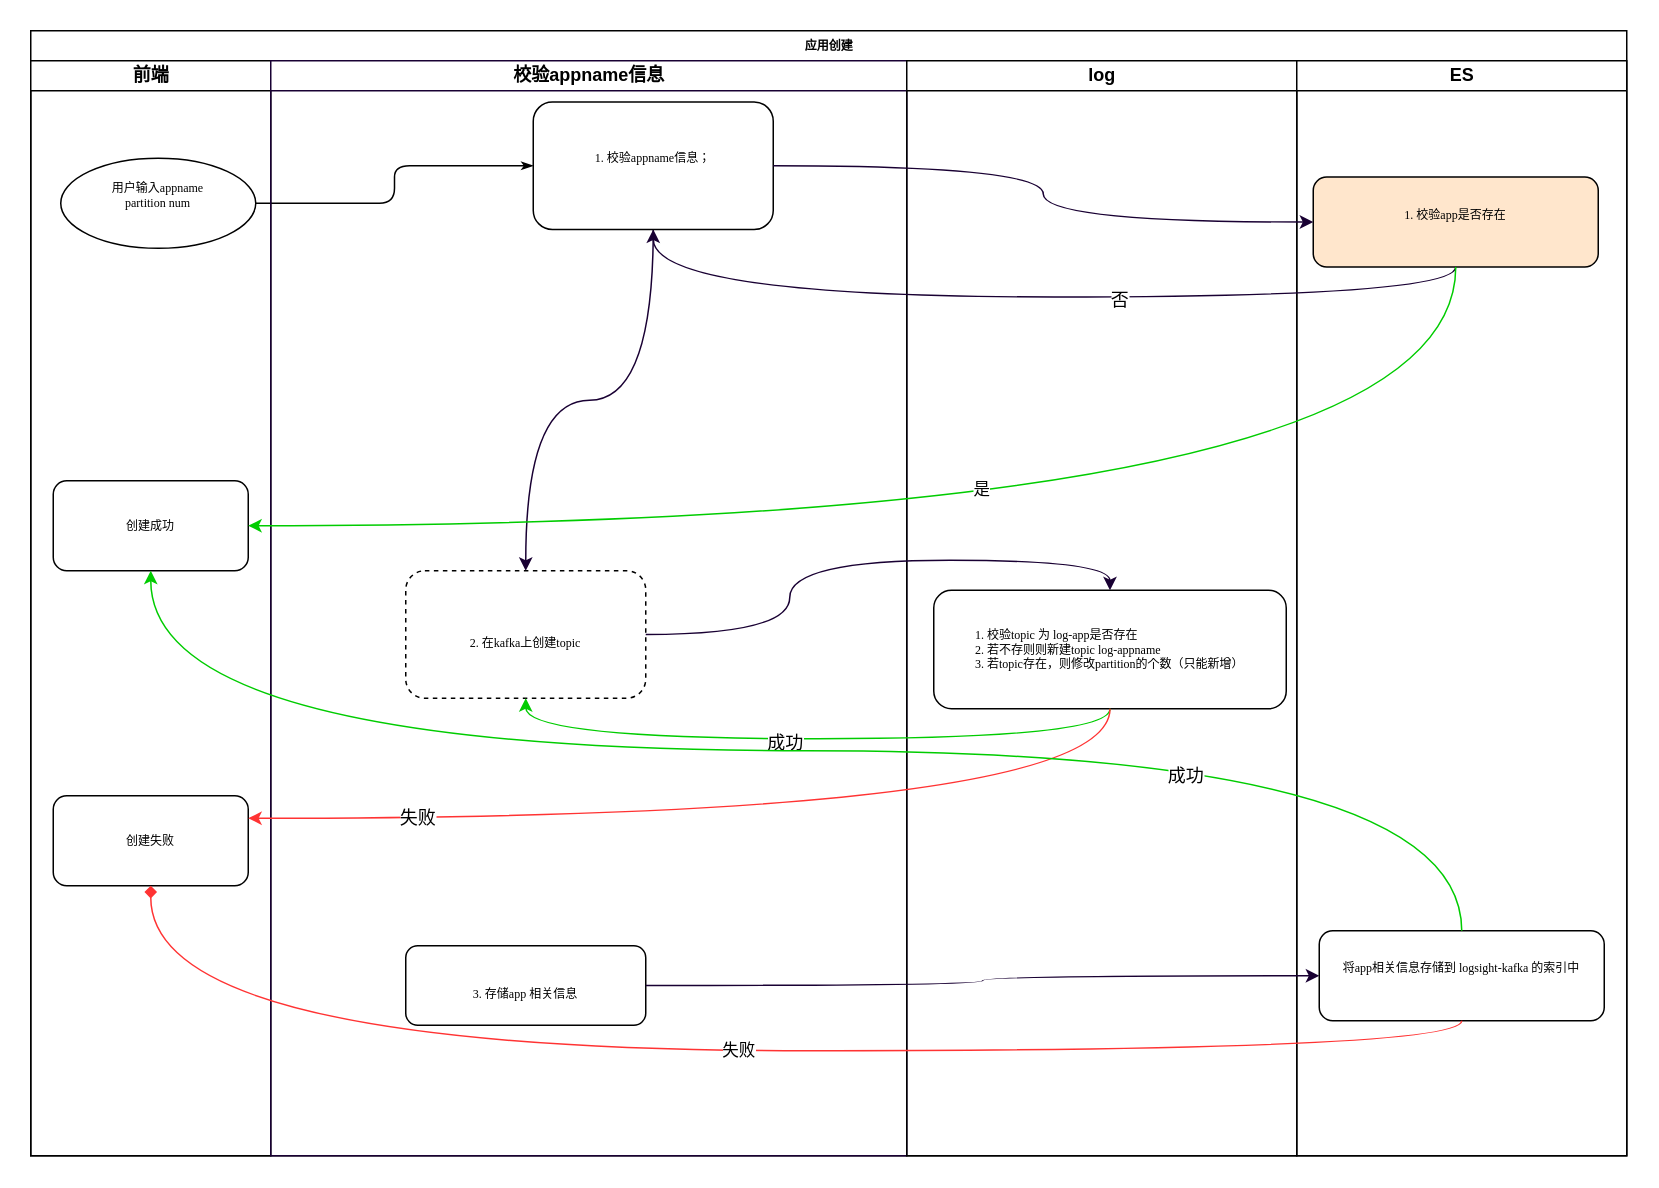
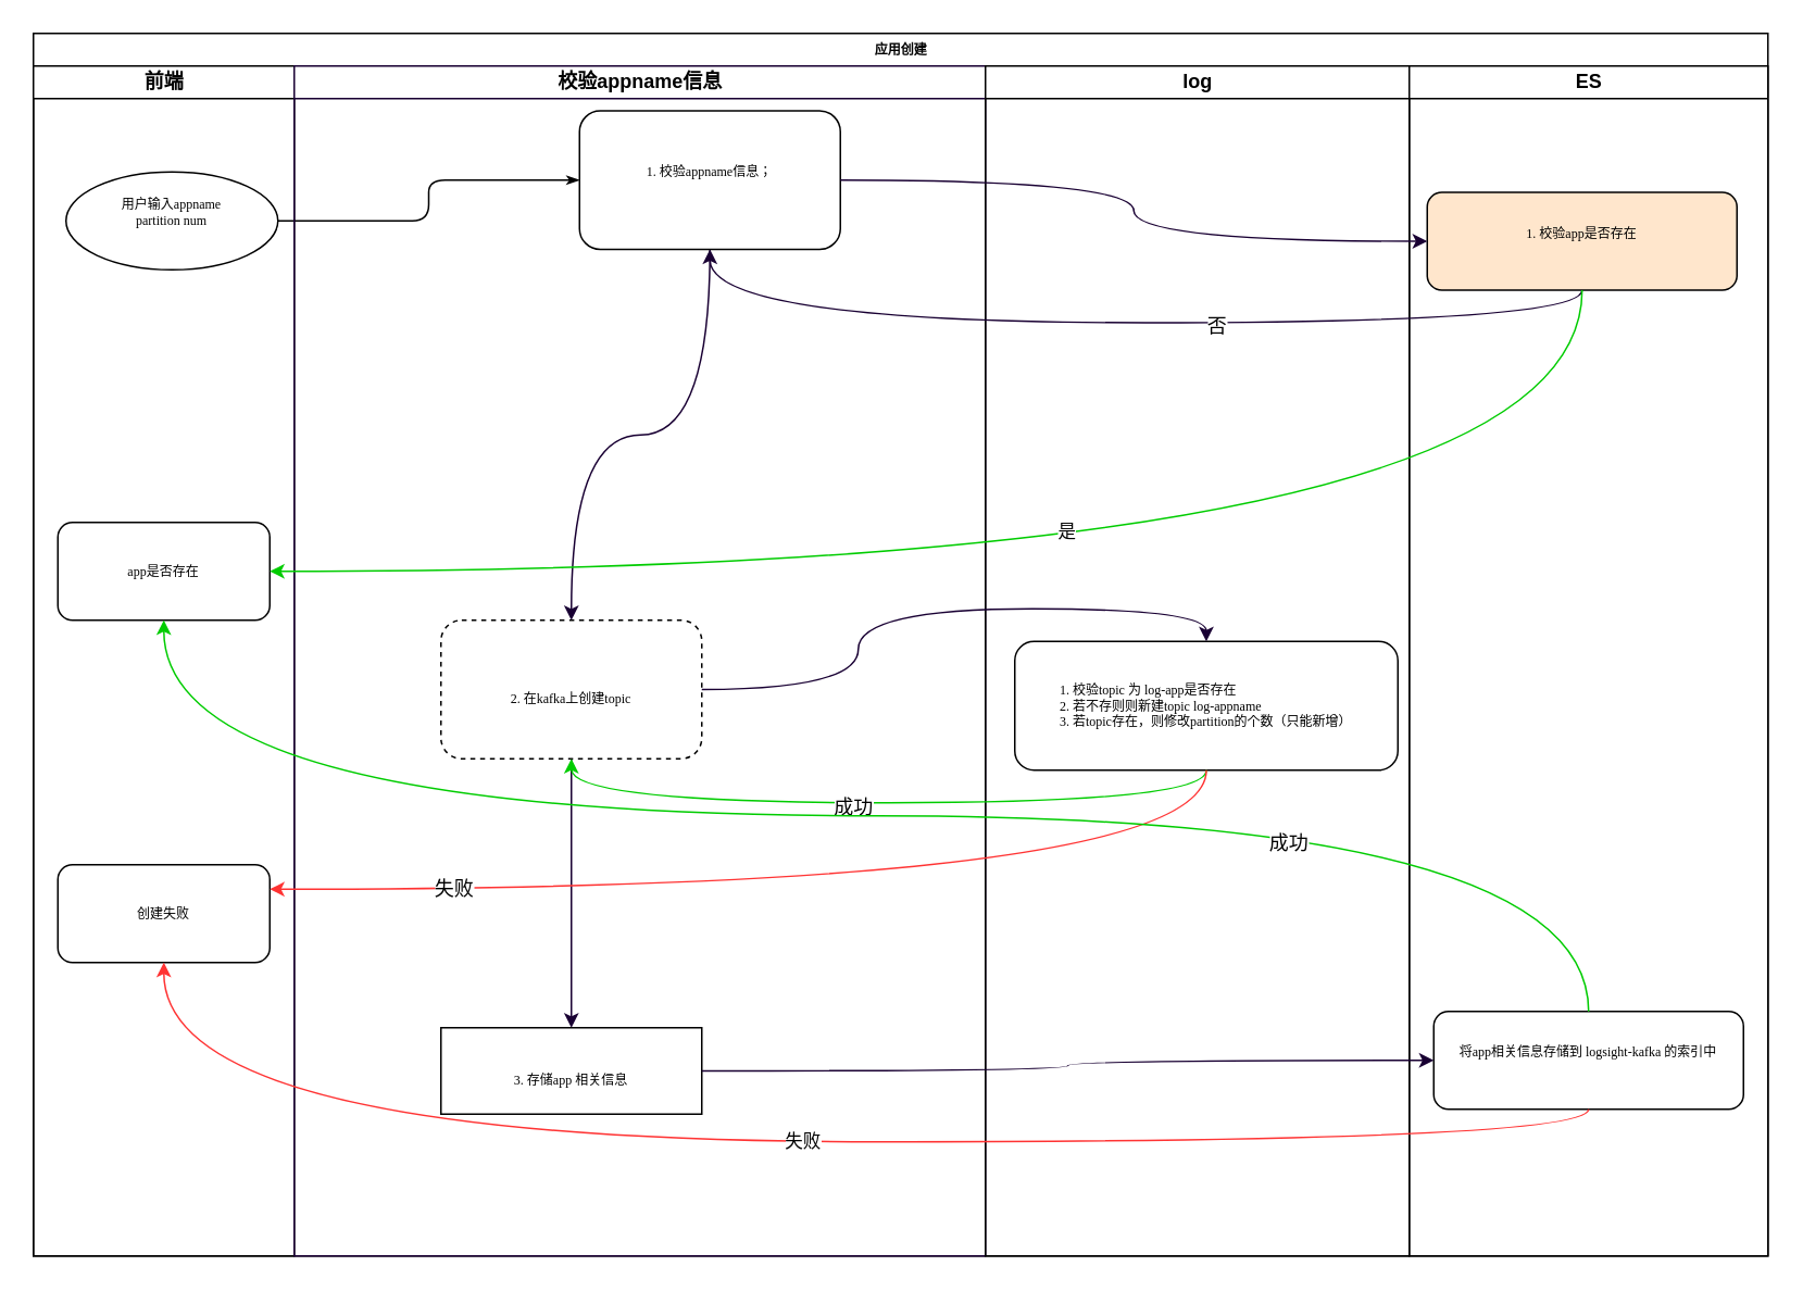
- <mxCell id="5" value="创建成功&lt;br&gt;" style="rounded=1;whiteSpace=wrap;html=1;shadow=0;labelBackgroundColor=none;strokeColor=#000000;strokeWidth=1;fillColor=#ffffff;fontFamily=Verdana;fontSize=8;fontColor=#000000;align=center;" vertex="1" parent="3"><mxGeometry x="15" y="280" width="130" height="60" as="geometry" /></mxCell>
+ <mxCell id="5" value="app是否存在&lt;br&gt;" style="rounded=1;whiteSpace=wrap;html=1;shadow=0;labelBackgroundColor=none;strokeColor=#000000;strokeWidth=1;fillColor=#ffffff;fontFamily=Verdana;fontSize=8;fontColor=#000000;align=center;" vertex="1" parent="3"><mxGeometry x="15" y="280" width="130" height="60" as="geometry" /></mxCell>
+ <mxCell id="11" style="edgeStyle=orthogonalEdgeStyle;curved=1;rounded=0;orthogonalLoop=1;jettySize=auto;html=1;exitX=0.5;exitY=1;exitDx=0;exitDy=0;strokeColor=#190033;" edge="1" parent="8" source="12" target="13"><mxGeometry relative="1" as="geometry" /></mxCell>
- <mxCell id="29" value="失败" style="edgeStyle=orthogonalEdgeStyle;curved=1;rounded=0;orthogonalLoop=1;jettySize=auto;html=1;exitX=0.5;exitY=1;exitDx=0;exitDy=0;entryX=0.5;entryY=1;entryDx=0;entryDy=0;strokeColor=#FF3333;endArrow=diamond;" edge="1" parent="2" source="18" target="6"><mxGeometry relative="1" as="geometry" /></mxCell>
+ <mxCell id="29" value="失败" style="edgeStyle=orthogonalEdgeStyle;curved=1;rounded=0;orthogonalLoop=1;jettySize=auto;html=1;exitX=0.5;exitY=1;exitDx=0;exitDy=0;entryX=0.5;entryY=1;entryDx=0;entryDy=0;strokeColor=#FF3333;" edge="1" parent="2" source="18" target="6"><mxGeometry relative="1" as="geometry" /></mxCell>
- <mxCell id="13" value="&lt;div style=&quot;text-align: left&quot;&gt;&lt;br&gt;&lt;/div&gt;&lt;div style=&quot;text-align: left&quot;&gt;&lt;span&gt;3. 存储app 相关信息&lt;/span&gt;&lt;/div&gt;" style="rounded=1;whiteSpace=wrap;html=1;shadow=0;labelBackgroundColor=none;strokeColor=#000000;strokeWidth=1;fillColor=#ffffff;fontFamily=Verdana;fontSize=8;fontColor=#000000;align=center;" vertex="1" parent="8"><mxGeometry x="90" y="590" width="160" height="53" as="geometry" /></mxCell>
+ <mxCell id="13" value="&lt;div style=&quot;text-align: left&quot;&gt;&lt;br&gt;&lt;/div&gt;&lt;div style=&quot;text-align: left&quot;&gt;&lt;span&gt;3. 存储app 相关信息&lt;/span&gt;&lt;/div&gt;" style="whiteSpace=wrap;html=1;shadow=0;labelBackgroundColor=none;strokeColor=#000000;strokeWidth=1;fillColor=#ffffff;fontFamily=Verdana;fontSize=8;fontColor=#000000;align=center;rounded=0;" vertex="1" parent="8"><mxGeometry x="90" y="590" width="160" height="53" as="geometry" /></mxCell>
